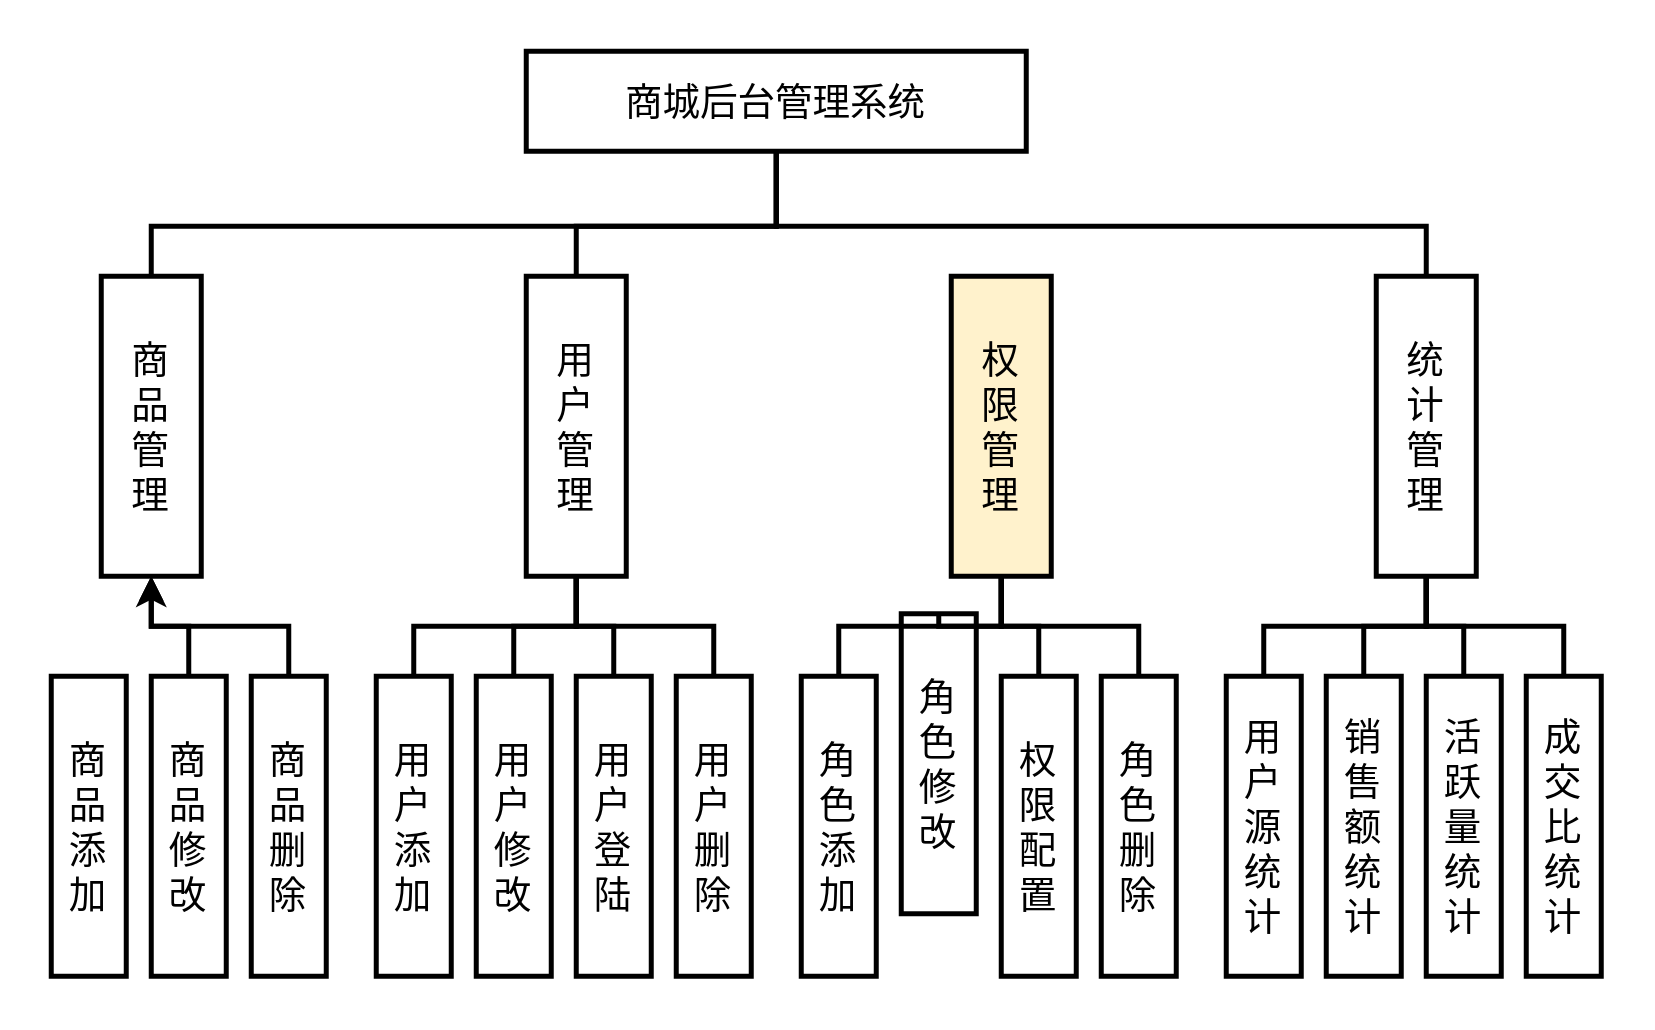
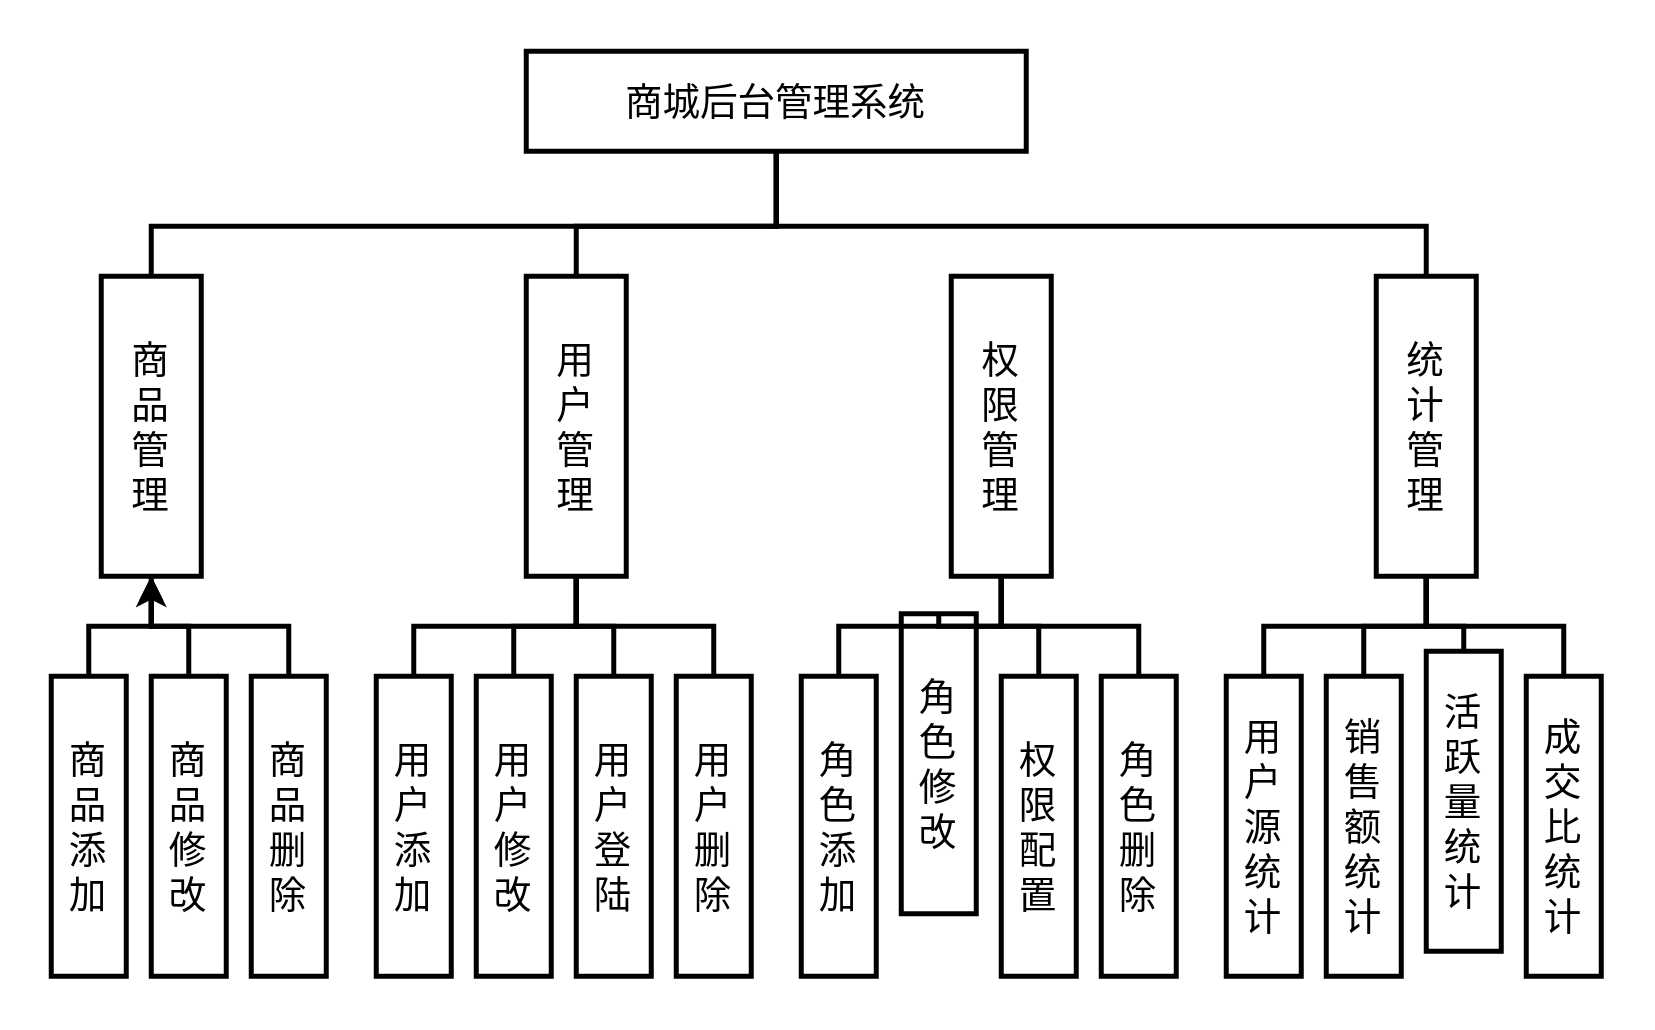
- <mxCell id="5" value="权&lt;br&gt;限&lt;br&gt;管&lt;br&gt;理" style="rounded=0;whiteSpace=wrap;html=1;strokeWidth=2;fontSize=15;fillColor=#fff2cc;" parent="1" vertex="1"><mxGeometry x="380" y="110" width="40" height="120" as="geometry" /></mxCell>
+ <mxCell id="5" value="权&lt;br&gt;限&lt;br&gt;管&lt;br&gt;理" style="rounded=0;whiteSpace=wrap;html=1;strokeWidth=2;fontSize=15;" parent="1" vertex="1"><mxGeometry x="380" y="110" width="40" height="120" as="geometry" /></mxCell>
+ <mxCell id="13" value="" style="endArrow=none;html=1;strokeWidth=2;fontSize=15;rounded=0;exitX=0.5;exitY=0;exitDx=0;exitDy=0;entryX=0.5;entryY=1;entryDx=0;entryDy=0;" parent="1" source="10" target="3" edge="1"><mxGeometry width="50" height="50" relative="1" as="geometry"><mxPoint x="170" y="540" as="sourcePoint" /><mxPoint x="220" y="490" as="targetPoint" /><Array as="points"><mxPoint x="35" y="250" /><mxPoint x="60" y="250" /></Array></mxGeometry></mxCell>
- <mxCell id="35" value="活跃量统计" style="rounded=0;whiteSpace=wrap;html=1;strokeWidth=2;fontSize=15;" parent="1" vertex="1"><mxGeometry x="570" y="270" width="30" height="120" as="geometry" /></mxCell>
+ <mxCell id="35" value="活跃量统计" style="rounded=0;whiteSpace=wrap;html=1;strokeWidth=2;fontSize=15;" parent="1" vertex="1"><mxGeometry x="570" y="260" width="30" height="120" as="geometry" /></mxCell>
